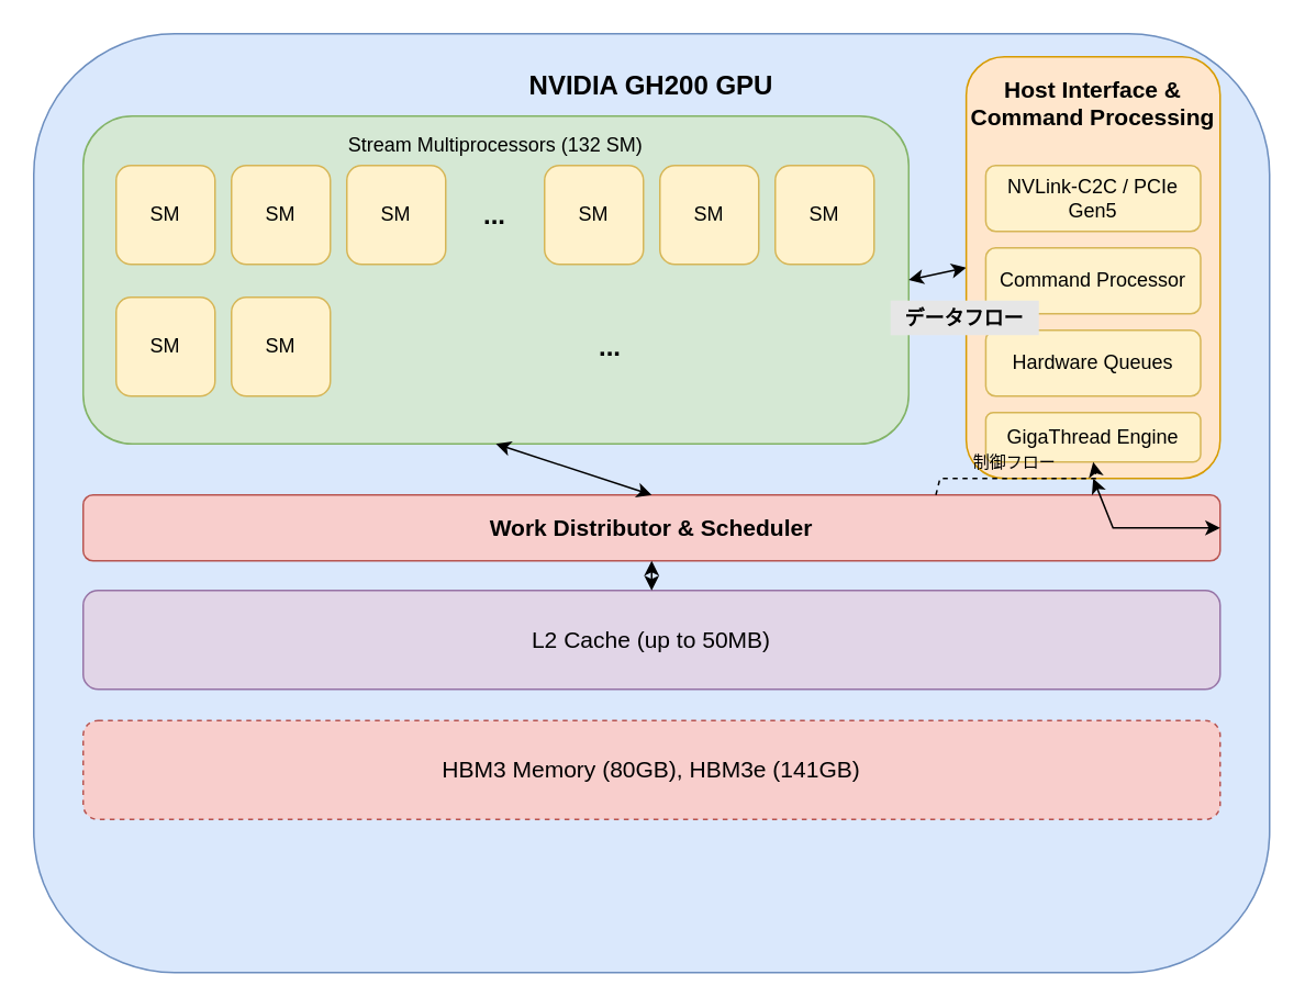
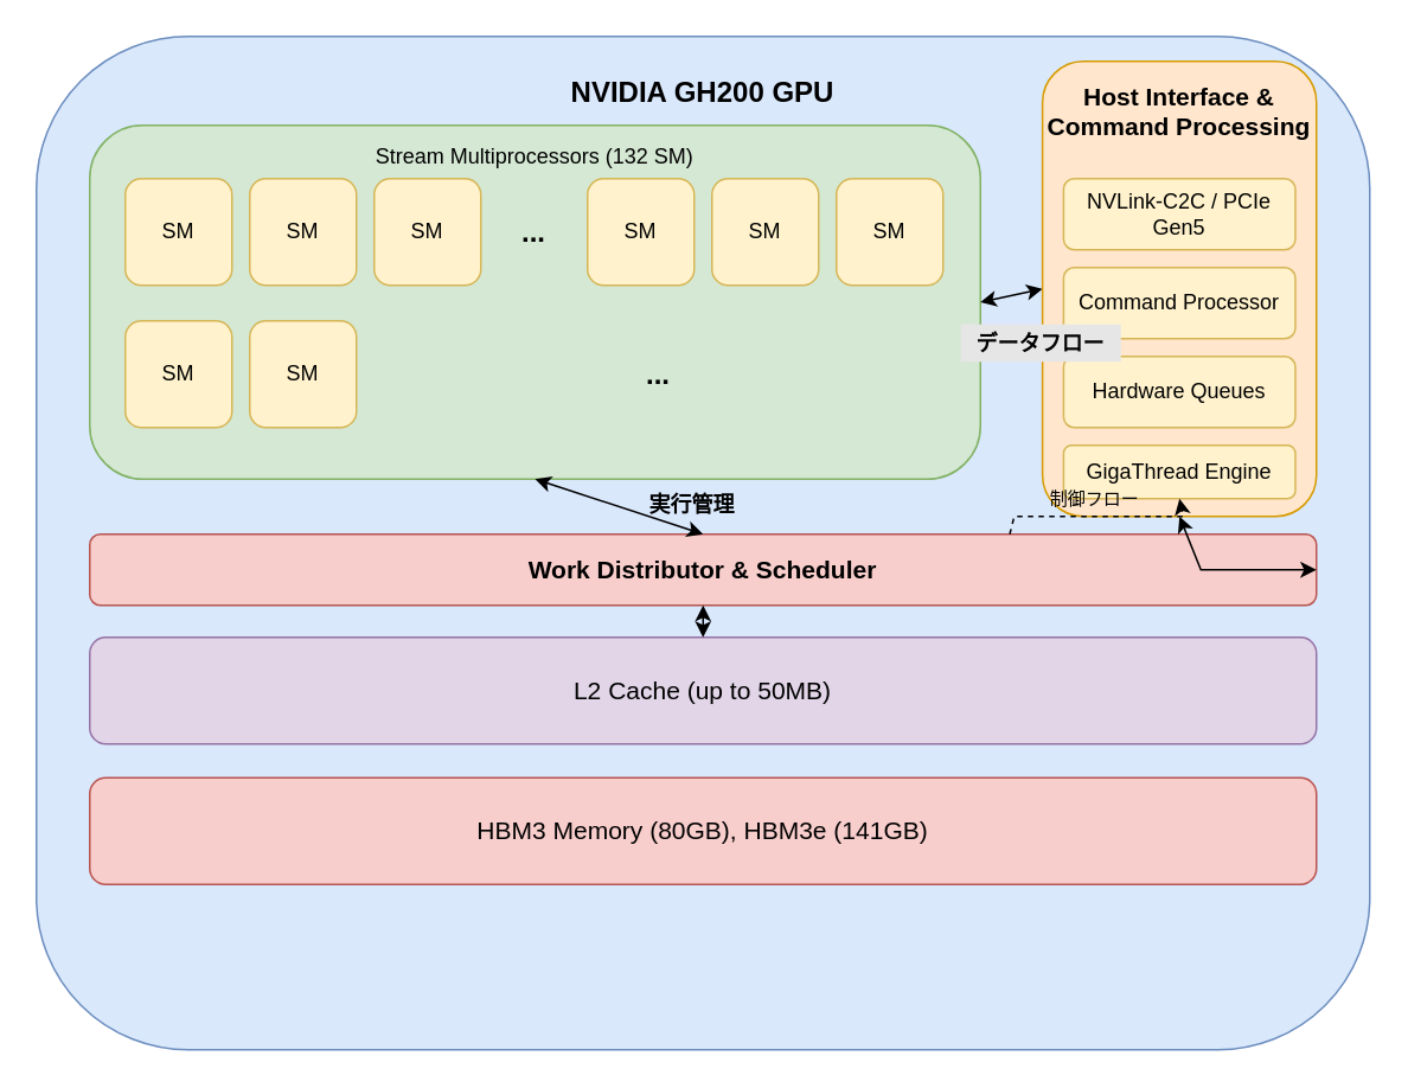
+ <mxCell id="21" value="実行管理" style="text;html=1;strokeColor=none;fillColor=none;align=center;verticalAlign=middle;whiteSpace=wrap;rounded=0;fontSize=12;fontStyle=1" parent="1" vertex="1"><mxGeometry x="344" y="269" width="90" height="30" as="geometry" /></mxCell>
- <mxCell id="16" value="HBM3 Memory (80GB), HBM3e (141GB)" style="rounded=1;whiteSpace=wrap;html=1;fillColor=#f8cecc;strokeColor=#b85450;fontSize=14;dashed=1;" parent="1" vertex="1"><mxGeometry x="50" y="437" width="690" height="60" as="geometry" /></mxCell>
+ <mxCell id="16" value="HBM3 Memory (80GB), HBM3e (141GB)" style="rounded=1;whiteSpace=wrap;html=1;fillColor=#f8cecc;strokeColor=#b85450;fontSize=14;" parent="1" vertex="1"><mxGeometry x="50" y="437" width="690" height="60" as="geometry" /></mxCell>
